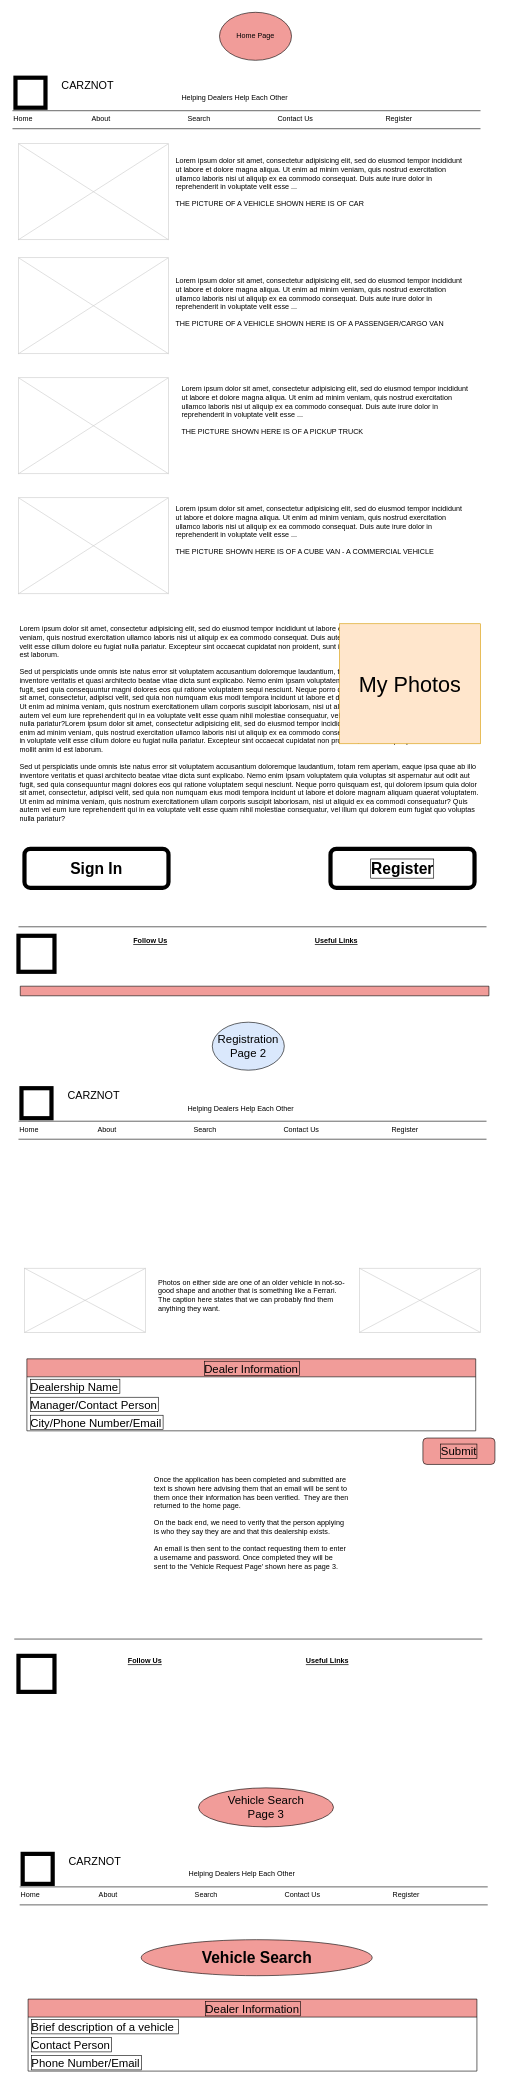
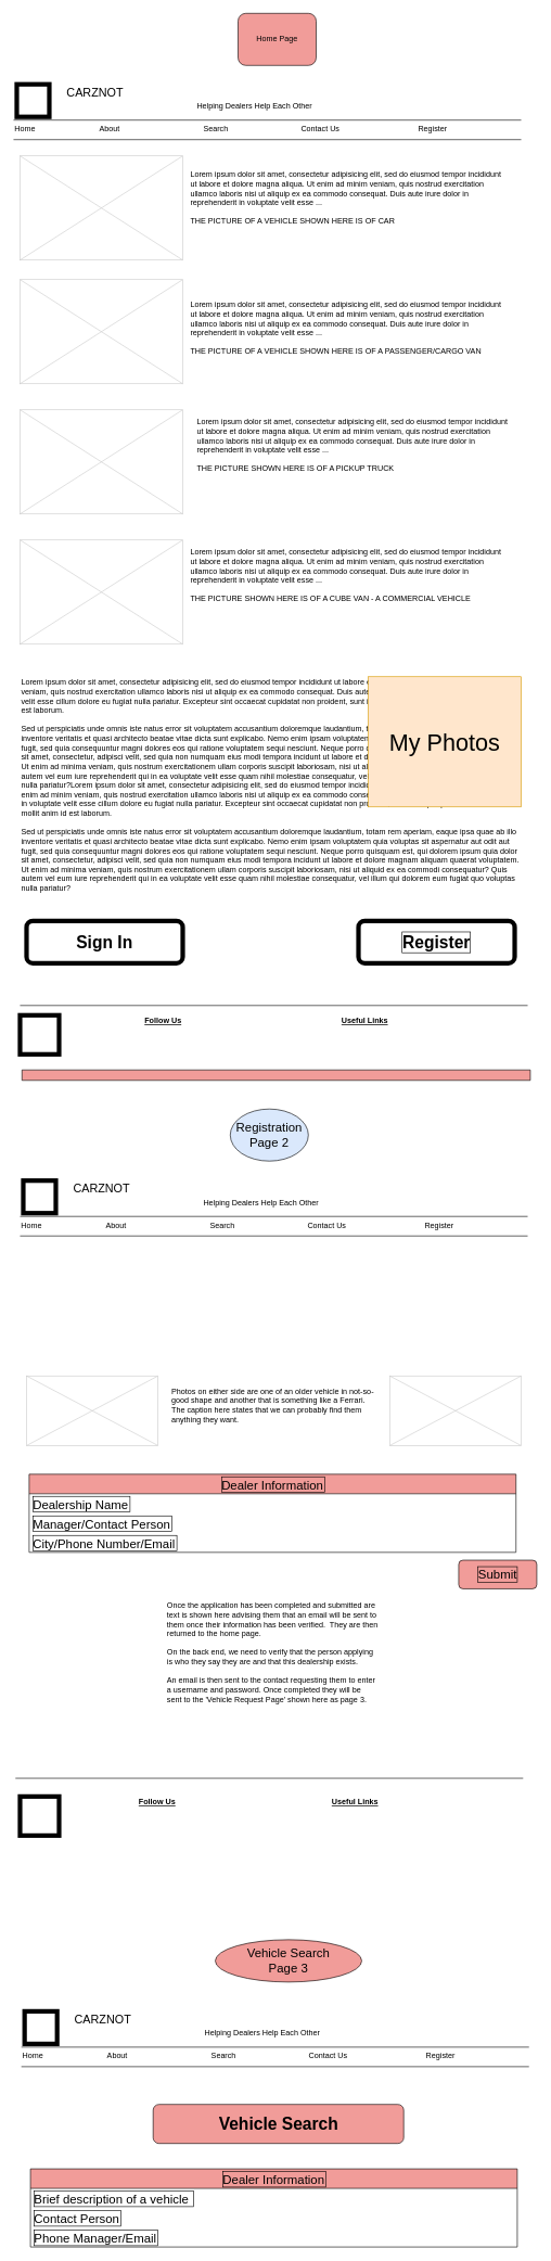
- <mxCell id="47" value="Home Page" style="ellipse;whiteSpace=wrap;html=1;fillColor=#F19C99;" vertex="1" parent="1"><mxGeometry x="365" y="20" width="120" height="80" as="geometry" /></mxCell>
+ <mxCell id="47" value="Home Page" style="whiteSpace=wrap;html=1;fillColor=#F19C99;rounded=1;" vertex="1" parent="1"><mxGeometry x="365" y="20" width="120" height="80" as="geometry" /></mxCell>
- <mxCell id="67" value="Vehicle Search" style="ellipse;whiteSpace=wrap;html=1;fontSize=26;fillColor=#F19C99;fontStyle=1;" vertex="1" parent="1"><mxGeometry x="234.5" y="3232" width="385" height="60" as="geometry" /></mxCell>
+ <mxCell id="67" value="Vehicle Search" style="rounded=1;whiteSpace=wrap;html=1;fontSize=26;fillColor=#F19C99;fontStyle=1" vertex="1" parent="1"><mxGeometry x="234.5" y="3232" width="385" height="60" as="geometry" /></mxCell>
- <mxCell id="71" value="Phone Number/Email" style="text;strokeColor=none;fillColor=none;align=left;verticalAlign=middle;spacingLeft=4;spacingRight=4;overflow=hidden;points=[[0,0.5],[1,0.5]];portConstraint=eastwest;rotatable=0;labelBorderColor=default;fontSize=19;" vertex="1" parent="68"><mxGeometry y="90" width="748" height="30" as="geometry" /></mxCell>
+ <mxCell id="71" value="Phone Manager/Email" style="text;strokeColor=none;fillColor=none;align=left;verticalAlign=middle;spacingLeft=4;spacingRight=4;overflow=hidden;points=[[0,0.5],[1,0.5]];portConstraint=eastwest;rotatable=0;labelBorderColor=default;fontSize=19;" vertex="1" parent="68"><mxGeometry y="90" width="748" height="30" as="geometry" /></mxCell>
